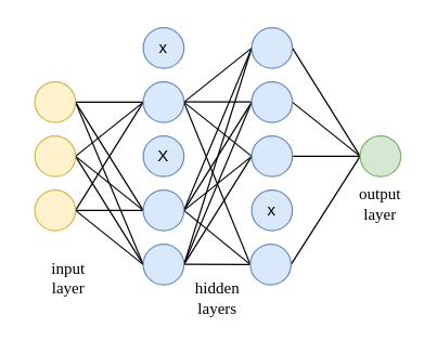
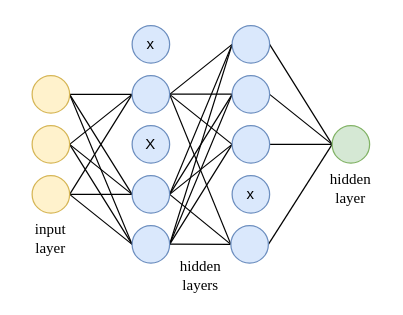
- <mxCell id="24" value="&lt;div&gt;output&lt;/div&gt;&lt;div&gt;layer&lt;br&gt;&lt;/div&gt;" style="text;html=1;strokeColor=none;fillColor=none;align=center;verticalAlign=middle;whiteSpace=wrap;rounded=0;fontFamily=lmodern;" parent="1" vertex="1"><mxGeometry x="260" y="140" width="40" height="20" as="geometry" /></mxCell>
+ <mxCell id="24" value="&lt;div&gt;hidden&lt;/div&gt;&lt;div&gt;layer&lt;br&gt;&lt;/div&gt;" style="text;html=1;strokeColor=none;fillColor=none;align=center;verticalAlign=middle;whiteSpace=wrap;rounded=0;fontFamily=lmodern;" parent="1" vertex="1"><mxGeometry x="260" y="140" width="40" height="20" as="geometry" /></mxCell>
- <mxCell id="22" value="&lt;div&gt;input&lt;/div&gt;&lt;div&gt;layer&lt;br&gt;&lt;/div&gt;" style="text;html=1;strokeColor=none;fillColor=none;align=center;verticalAlign=middle;whiteSpace=wrap;rounded=0;fontFamily=lmodern;" parent="1" vertex="1"><mxGeometry x="30" y="195" width="40" height="20" as="geometry" /></mxCell>
+ <mxCell id="22" value="&lt;div&gt;input&lt;/div&gt;&lt;div&gt;layer&lt;br&gt;&lt;/div&gt;" style="text;html=1;strokeColor=none;fillColor=none;align=center;verticalAlign=middle;whiteSpace=wrap;rounded=0;fontFamily=lmodern;" parent="1" vertex="1"><mxGeometry x="20" y="180" width="40" height="20" as="geometry" /></mxCell>
